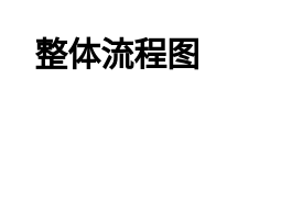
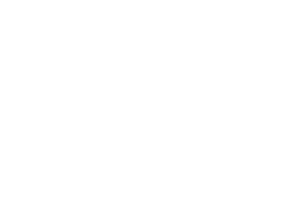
- <mxCell id="2" value="&lt;h1&gt;整体流程图&lt;/h1&gt;" style="text;html=1;strokeColor=none;fillColor=none;spacing=5;spacingTop=-20;whiteSpace=wrap;overflow=hidden;rounded=0;" vertex="1" parent="1"><mxGeometry x="20" y="20" width="170" height="120" as="geometry" /></mxCell>
